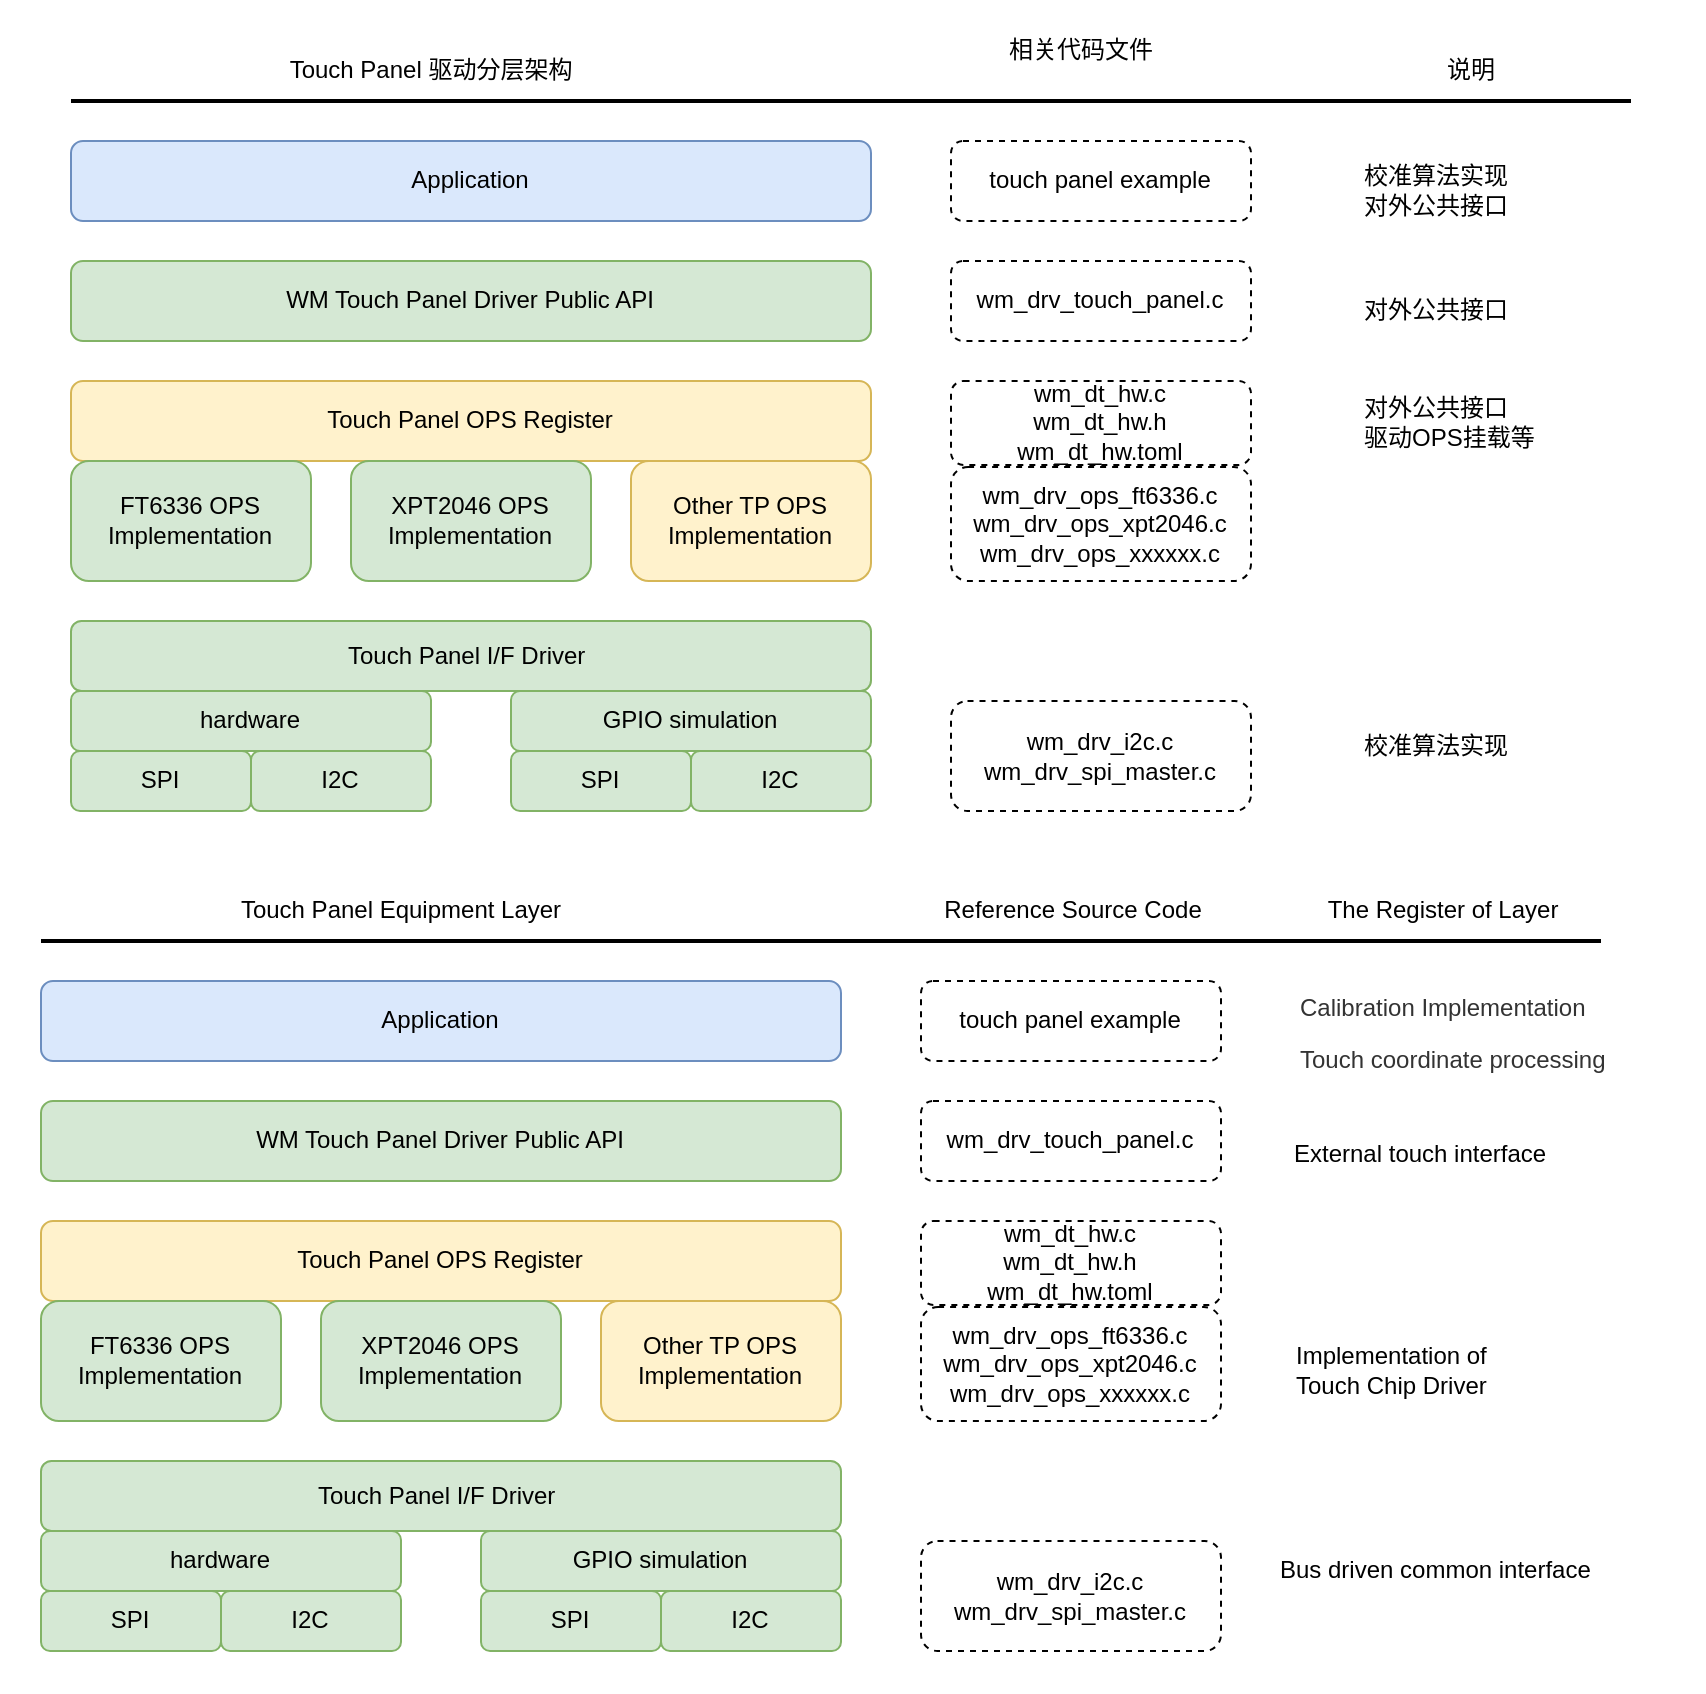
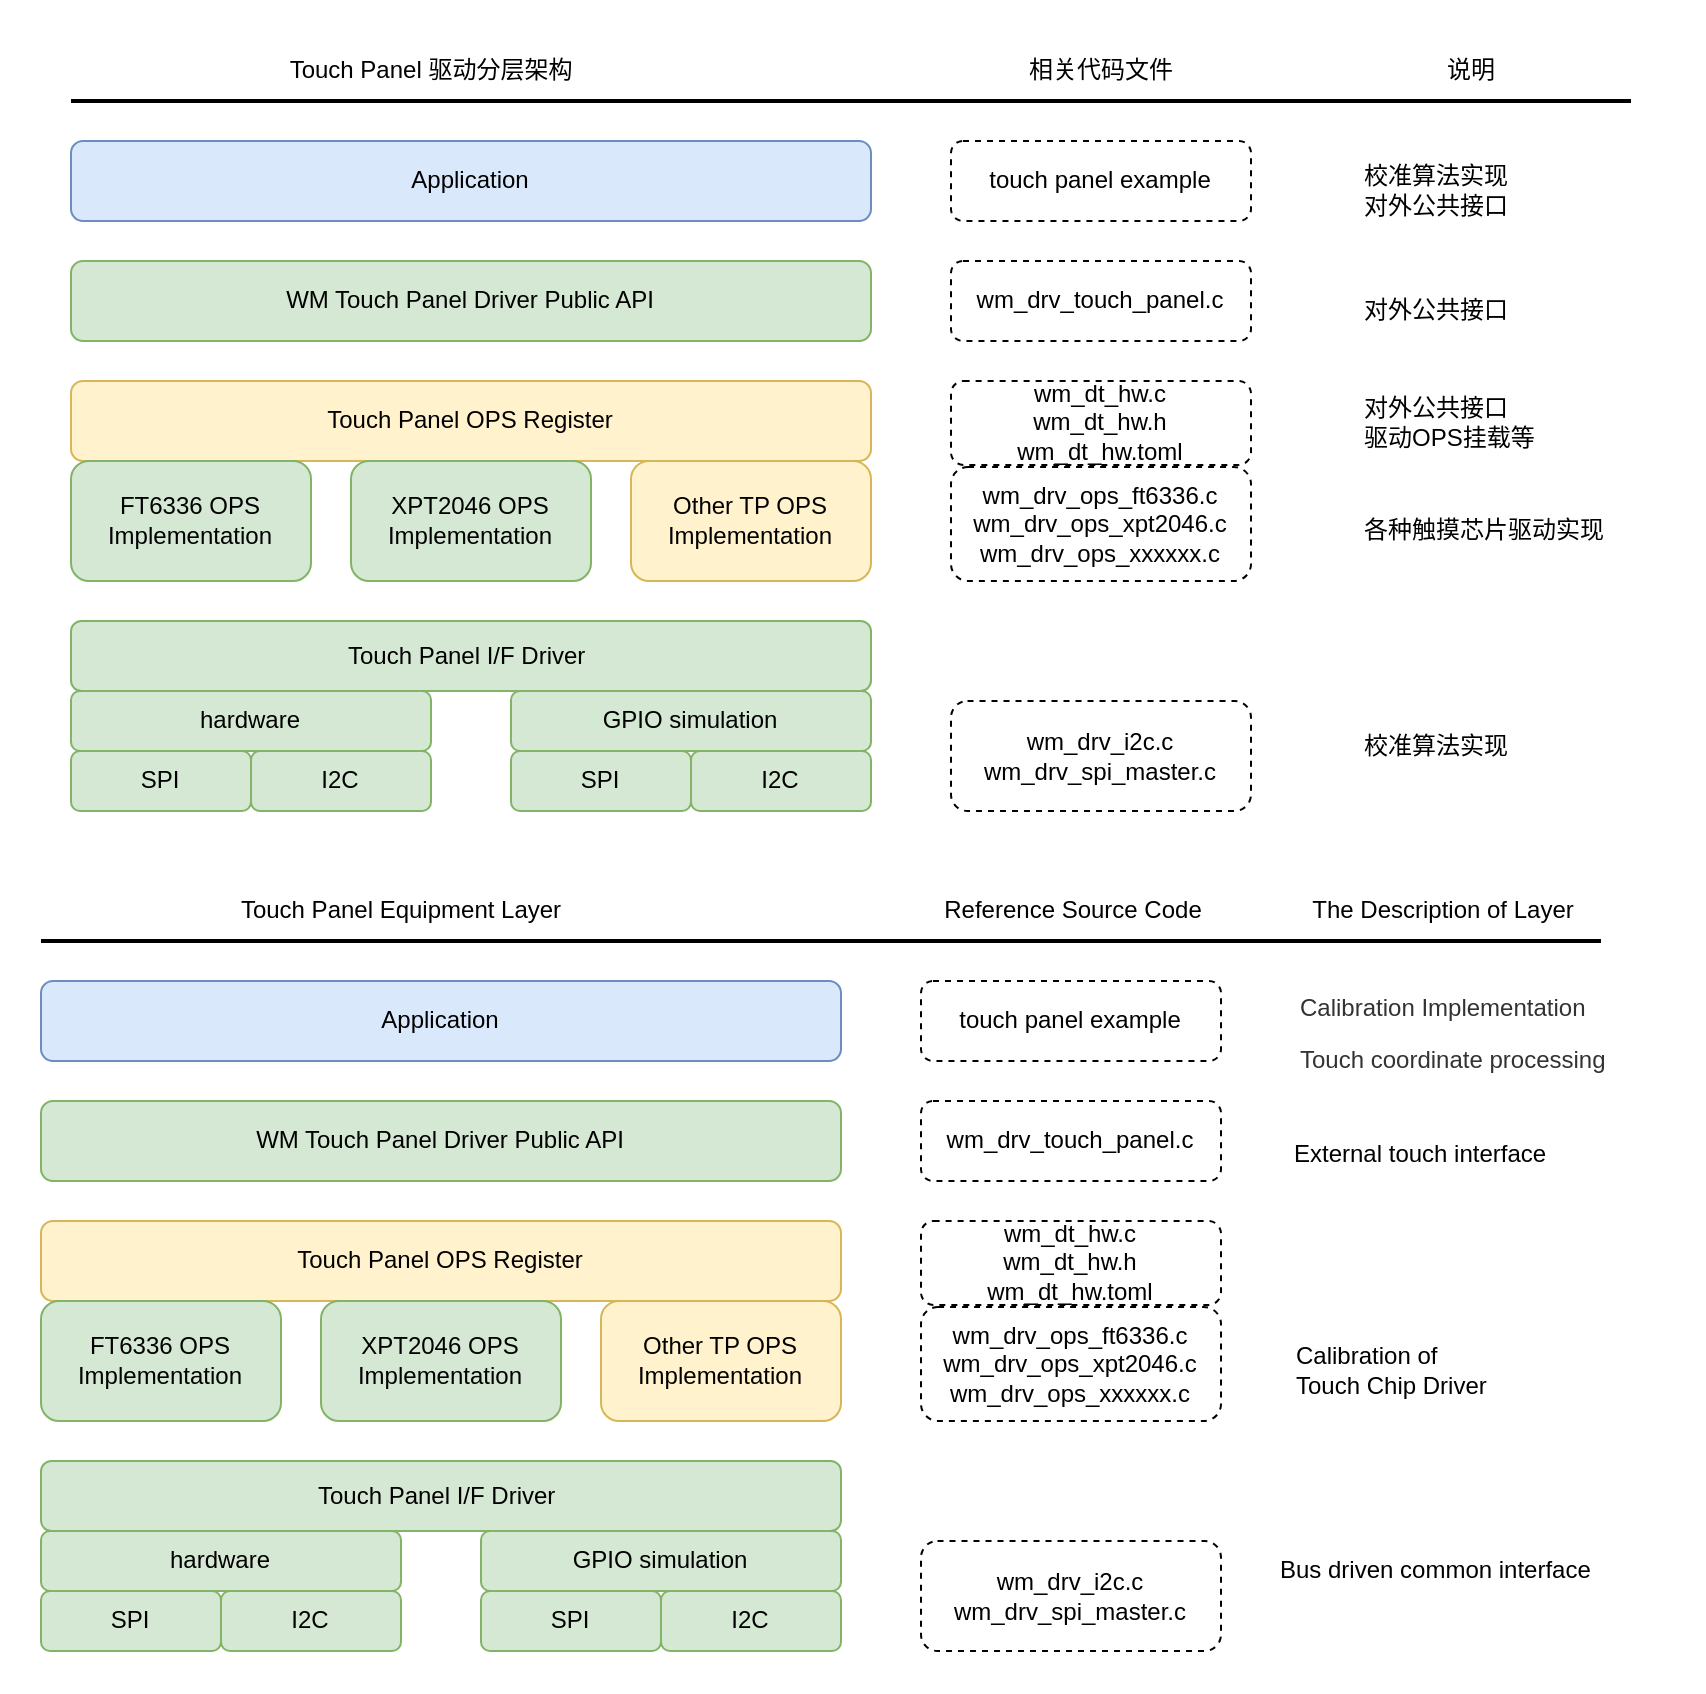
- <mxCell id="27" value="相关代码文件" style="text;html=1;align=center;verticalAlign=middle;resizable=0;points=[];autosize=1;strokeColor=none;fillColor=none;" parent="1" vertex="1"><mxGeometry x="490" y="10" width="100" height="30" as="geometry" /></mxCell>
+ <mxCell id="27" value="相关代码文件" style="text;html=1;align=center;verticalAlign=middle;resizable=0;points=[];autosize=1;strokeColor=none;fillColor=none;" parent="1" vertex="1"><mxGeometry x="500" y="20" width="100" height="30" as="geometry" /></mxCell>
+ <mxCell id="21" value="各种触摸芯片驱动实现" style="text;html=1;align=left;verticalAlign=middle;resizable=0;points=[];autosize=1;strokeColor=none;fillColor=none;" parent="1" vertex="1"><mxGeometry x="680" y="250" width="140" height="30" as="geometry" /></mxCell>
- <mxCell id="54" value="The Register of Layer" style="text;html=1;align=center;verticalAlign=middle;resizable=0;points=[];autosize=1;strokeColor=none;fillColor=none;" vertex="1" parent="1"><mxGeometry x="646" y="442" width="149" height="26" as="geometry" /></mxCell>
+ <mxCell id="54" value="The Description of Layer" style="text;html=1;align=center;verticalAlign=middle;resizable=0;points=[];autosize=1;strokeColor=none;fillColor=none;" vertex="1" parent="1"><mxGeometry x="646" y="442" width="149" height="26" as="geometry" /></mxCell>
- <mxCell id="47" value="Implementation of &lt;br&gt;Touch Chip Driver" style="text;html=1;align=left;verticalAlign=middle;resizable=0;points=[];autosize=1;strokeColor=none;fillColor=none;" vertex="1" parent="1"><mxGeometry x="646" y="664" width="113" height="41" as="geometry" /></mxCell>
+ <mxCell id="47" value="Calibration of &lt;br&gt;Touch Chip Driver" style="text;html=1;align=left;verticalAlign=middle;resizable=0;points=[];autosize=1;strokeColor=none;fillColor=none;" vertex="1" parent="1"><mxGeometry x="646" y="664" width="113" height="41" as="geometry" /></mxCell>
